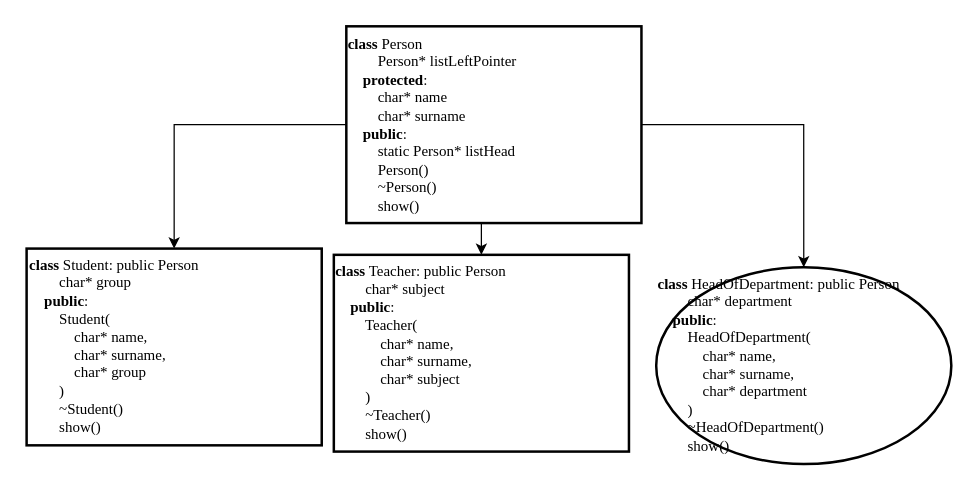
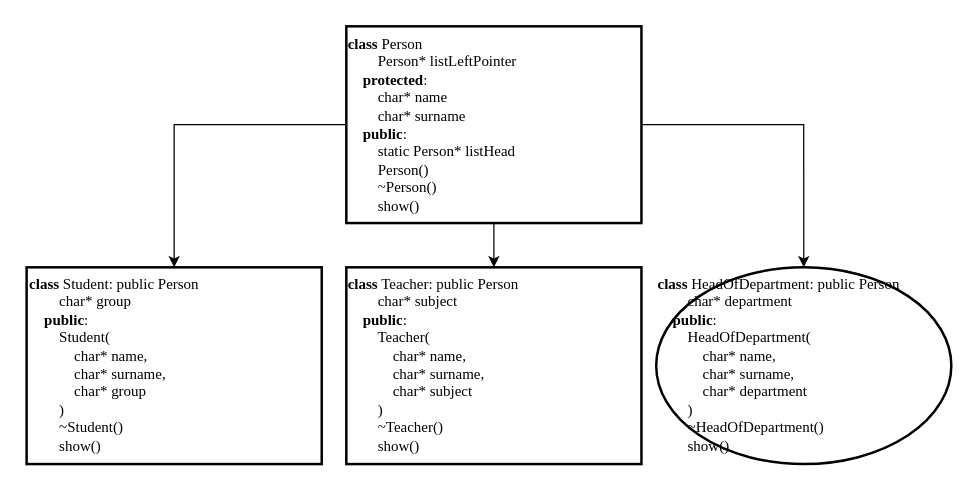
- <mxCell id="6" value="&lt;b&gt;class&lt;/b&gt; Student: public Person&lt;br&gt;&amp;nbsp; &amp;nbsp; &amp;nbsp; &amp;nbsp; char* group&lt;br&gt;&amp;nbsp; &amp;nbsp; &lt;b&gt;public&lt;/b&gt;:&lt;br&gt;&amp;nbsp; &amp;nbsp; &amp;nbsp; &amp;nbsp; Student(&lt;br&gt;&amp;nbsp; &amp;nbsp; &amp;nbsp; &amp;nbsp; &amp;nbsp; &amp;nbsp; char* name,&lt;br&gt;&amp;nbsp; &amp;nbsp; &amp;nbsp; &amp;nbsp; &amp;nbsp; &amp;nbsp; char* surname,&lt;br&gt;&amp;nbsp; &amp;nbsp; &amp;nbsp; &amp;nbsp; &amp;nbsp; &amp;nbsp; char* group&lt;br&gt;&amp;nbsp; &amp;nbsp; &amp;nbsp; &amp;nbsp; )&lt;br&gt;&amp;nbsp; &amp;nbsp; &amp;nbsp; &amp;nbsp; ~Student()&lt;br&gt;&amp;nbsp; &amp;nbsp; &amp;nbsp; &amp;nbsp; show()" style="rounded=0;whiteSpace=wrap;html=1;absoluteArcSize=1;arcSize=14;strokeWidth=2;fontFamily=Times New Roman;align=left;verticalAlign=top;" vertex="1" parent="1"><mxGeometry x="20.5" y="198.47" width="236.22" height="157.48" as="geometry" /></mxCell>
+ <mxCell id="6" value="&lt;b&gt;class&lt;/b&gt; Student: public Person&lt;br&gt;&amp;nbsp; &amp;nbsp; &amp;nbsp; &amp;nbsp; char* group&lt;br&gt;&amp;nbsp; &amp;nbsp; &lt;b&gt;public&lt;/b&gt;:&lt;br&gt;&amp;nbsp; &amp;nbsp; &amp;nbsp; &amp;nbsp; Student(&lt;br&gt;&amp;nbsp; &amp;nbsp; &amp;nbsp; &amp;nbsp; &amp;nbsp; &amp;nbsp; char* name,&lt;br&gt;&amp;nbsp; &amp;nbsp; &amp;nbsp; &amp;nbsp; &amp;nbsp; &amp;nbsp; char* surname,&lt;br&gt;&amp;nbsp; &amp;nbsp; &amp;nbsp; &amp;nbsp; &amp;nbsp; &amp;nbsp; char* group&lt;br&gt;&amp;nbsp; &amp;nbsp; &amp;nbsp; &amp;nbsp; )&lt;br&gt;&amp;nbsp; &amp;nbsp; &amp;nbsp; &amp;nbsp; ~Student()&lt;br&gt;&amp;nbsp; &amp;nbsp; &amp;nbsp; &amp;nbsp; show()" style="rounded=0;whiteSpace=wrap;html=1;absoluteArcSize=1;arcSize=14;strokeWidth=2;fontFamily=Times New Roman;align=left;verticalAlign=top;" vertex="1" parent="1"><mxGeometry x="20.5" y="213.47" width="236.22" height="157.48" as="geometry" /></mxCell>
- <mxCell id="7" value="&lt;b&gt;class&lt;/b&gt; Teacher: public Person&lt;br&gt;&amp;nbsp; &amp;nbsp; &amp;nbsp; &amp;nbsp; char* subject&lt;br&gt;&amp;nbsp; &amp;nbsp; &lt;b&gt;public&lt;/b&gt;:&lt;br&gt;&amp;nbsp; &amp;nbsp; &amp;nbsp; &amp;nbsp; Teacher(&lt;br&gt;&amp;nbsp; &amp;nbsp; &amp;nbsp; &amp;nbsp; &amp;nbsp; &amp;nbsp; char* name,&lt;br&gt;&amp;nbsp; &amp;nbsp; &amp;nbsp; &amp;nbsp; &amp;nbsp; &amp;nbsp; char* surname,&lt;br&gt;&amp;nbsp; &amp;nbsp; &amp;nbsp; &amp;nbsp; &amp;nbsp; &amp;nbsp; char* subject&lt;br&gt;&amp;nbsp; &amp;nbsp; &amp;nbsp; &amp;nbsp; )&lt;br&gt;&amp;nbsp; &amp;nbsp; &amp;nbsp; &amp;nbsp; ~Teacher()&lt;br&gt;&amp;nbsp; &amp;nbsp; &amp;nbsp; &amp;nbsp; show()" style="rounded=0;whiteSpace=wrap;html=1;absoluteArcSize=1;arcSize=14;strokeWidth=2;fontFamily=Times New Roman;align=left;verticalAlign=top;" vertex="1" parent="1"><mxGeometry x="266.4" y="203.47" width="236.22" height="157.48" as="geometry" /></mxCell>
+ <mxCell id="7" value="&lt;b&gt;class&lt;/b&gt; Teacher: public Person&lt;br&gt;&amp;nbsp; &amp;nbsp; &amp;nbsp; &amp;nbsp; char* subject&lt;br&gt;&amp;nbsp; &amp;nbsp; &lt;b&gt;public&lt;/b&gt;:&lt;br&gt;&amp;nbsp; &amp;nbsp; &amp;nbsp; &amp;nbsp; Teacher(&lt;br&gt;&amp;nbsp; &amp;nbsp; &amp;nbsp; &amp;nbsp; &amp;nbsp; &amp;nbsp; char* name,&lt;br&gt;&amp;nbsp; &amp;nbsp; &amp;nbsp; &amp;nbsp; &amp;nbsp; &amp;nbsp; char* surname,&lt;br&gt;&amp;nbsp; &amp;nbsp; &amp;nbsp; &amp;nbsp; &amp;nbsp; &amp;nbsp; char* subject&lt;br&gt;&amp;nbsp; &amp;nbsp; &amp;nbsp; &amp;nbsp; )&lt;br&gt;&amp;nbsp; &amp;nbsp; &amp;nbsp; &amp;nbsp; ~Teacher()&lt;br&gt;&amp;nbsp; &amp;nbsp; &amp;nbsp; &amp;nbsp; show()" style="rounded=0;whiteSpace=wrap;html=1;absoluteArcSize=1;arcSize=14;strokeWidth=2;fontFamily=Times New Roman;align=left;verticalAlign=top;" vertex="1" parent="1"><mxGeometry x="276.4" y="213.47" width="236.22" height="157.48" as="geometry" /></mxCell>
